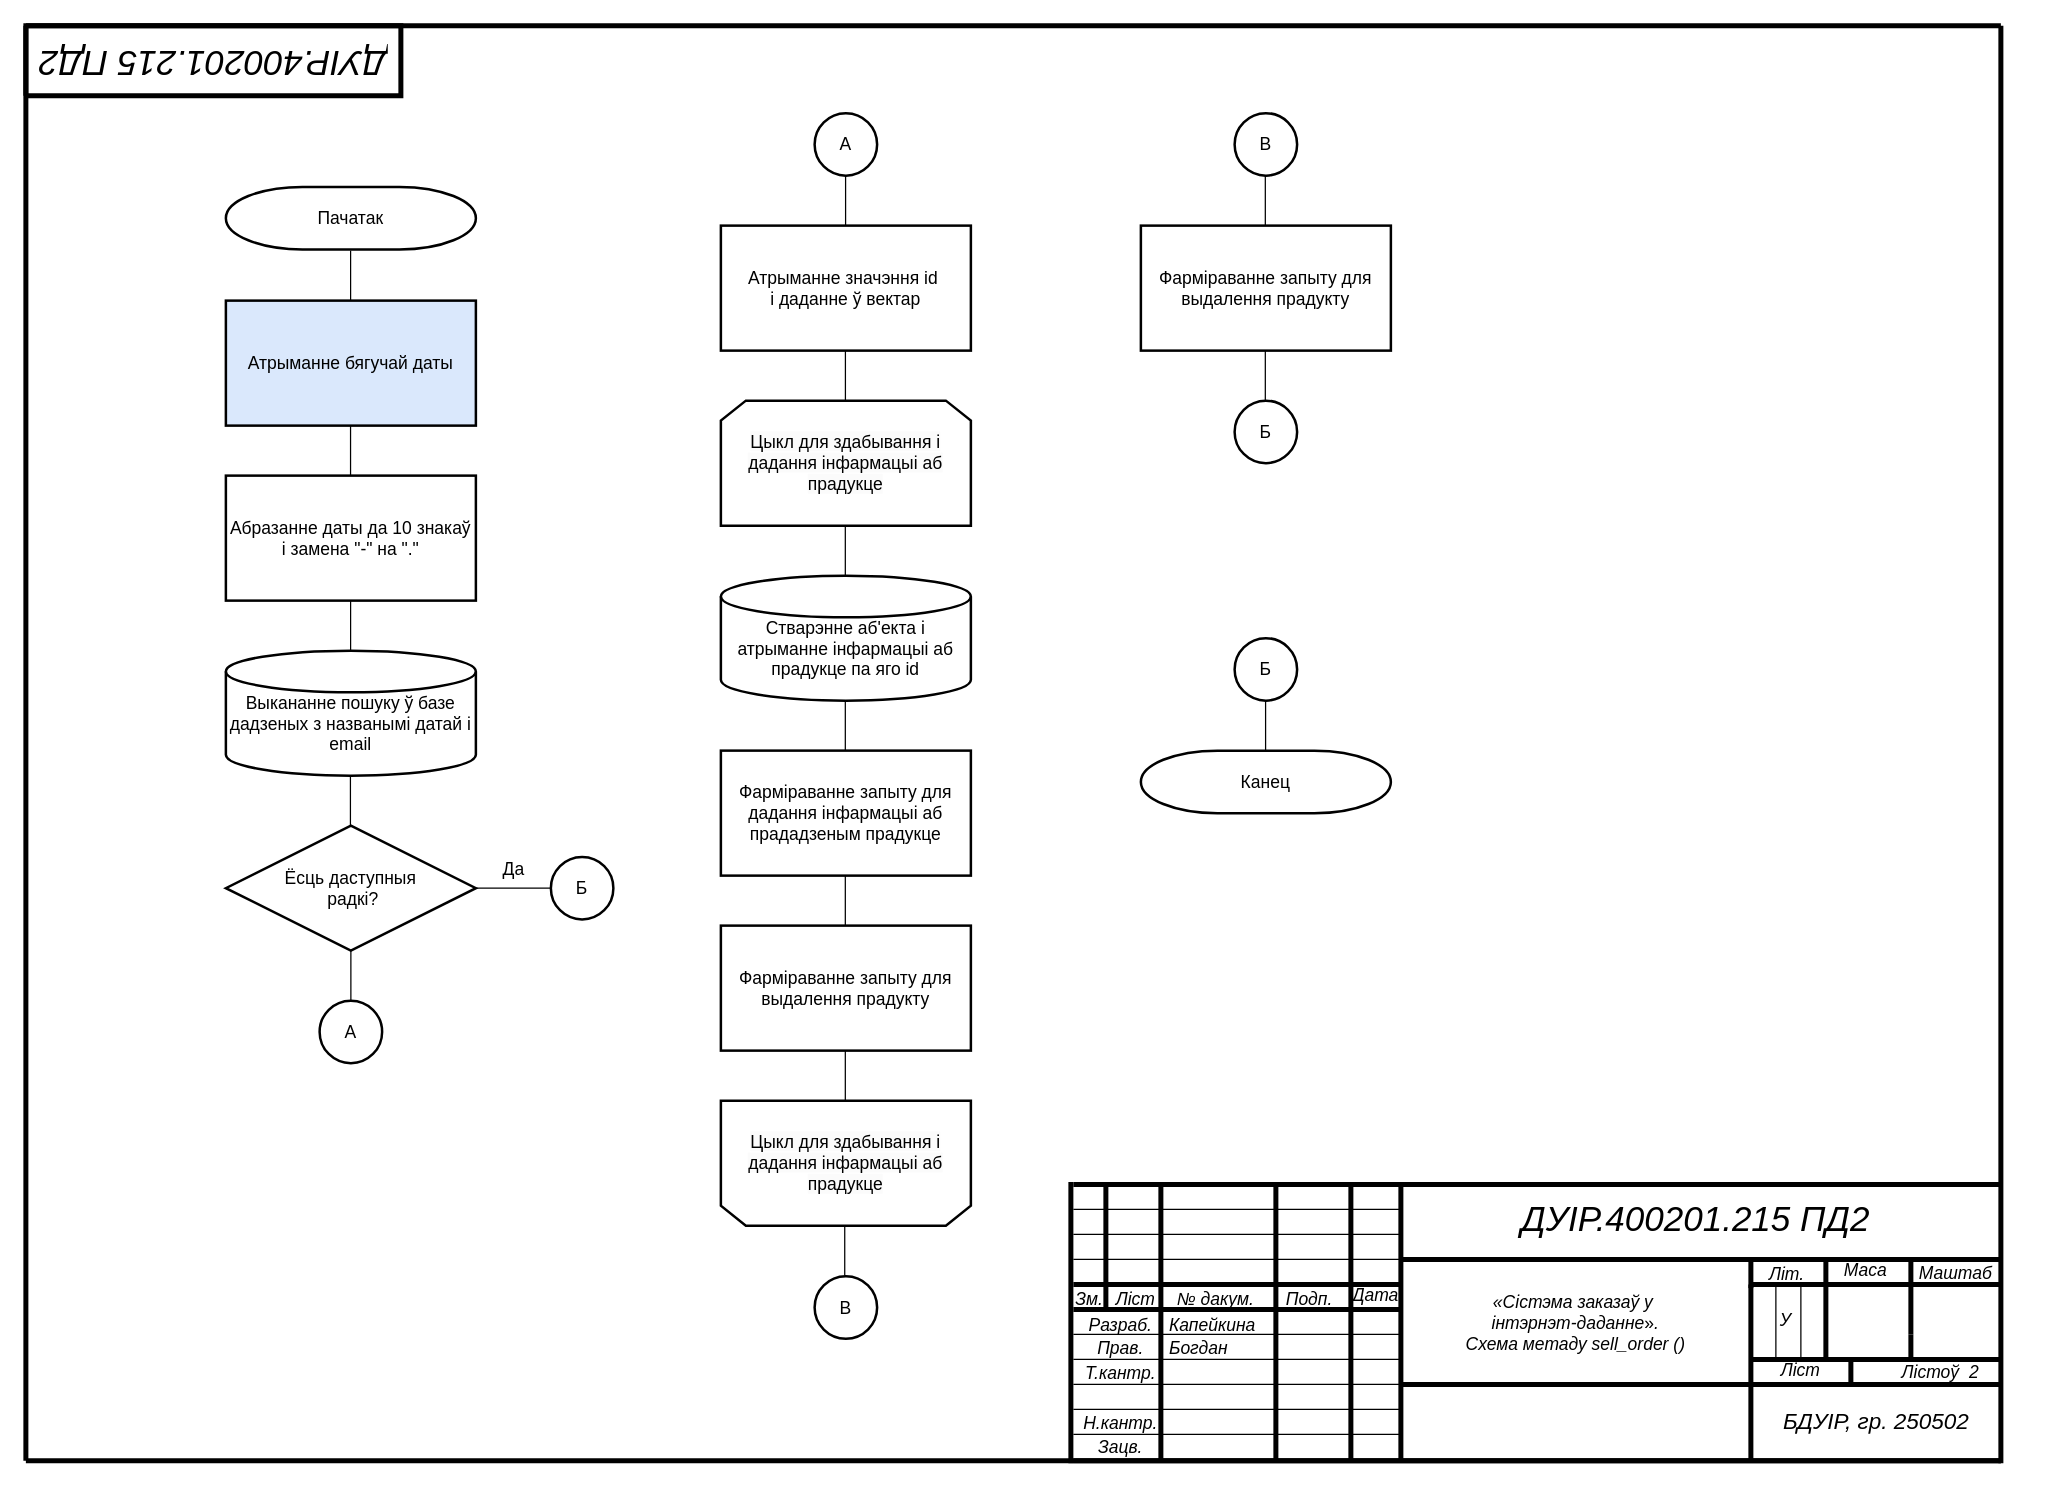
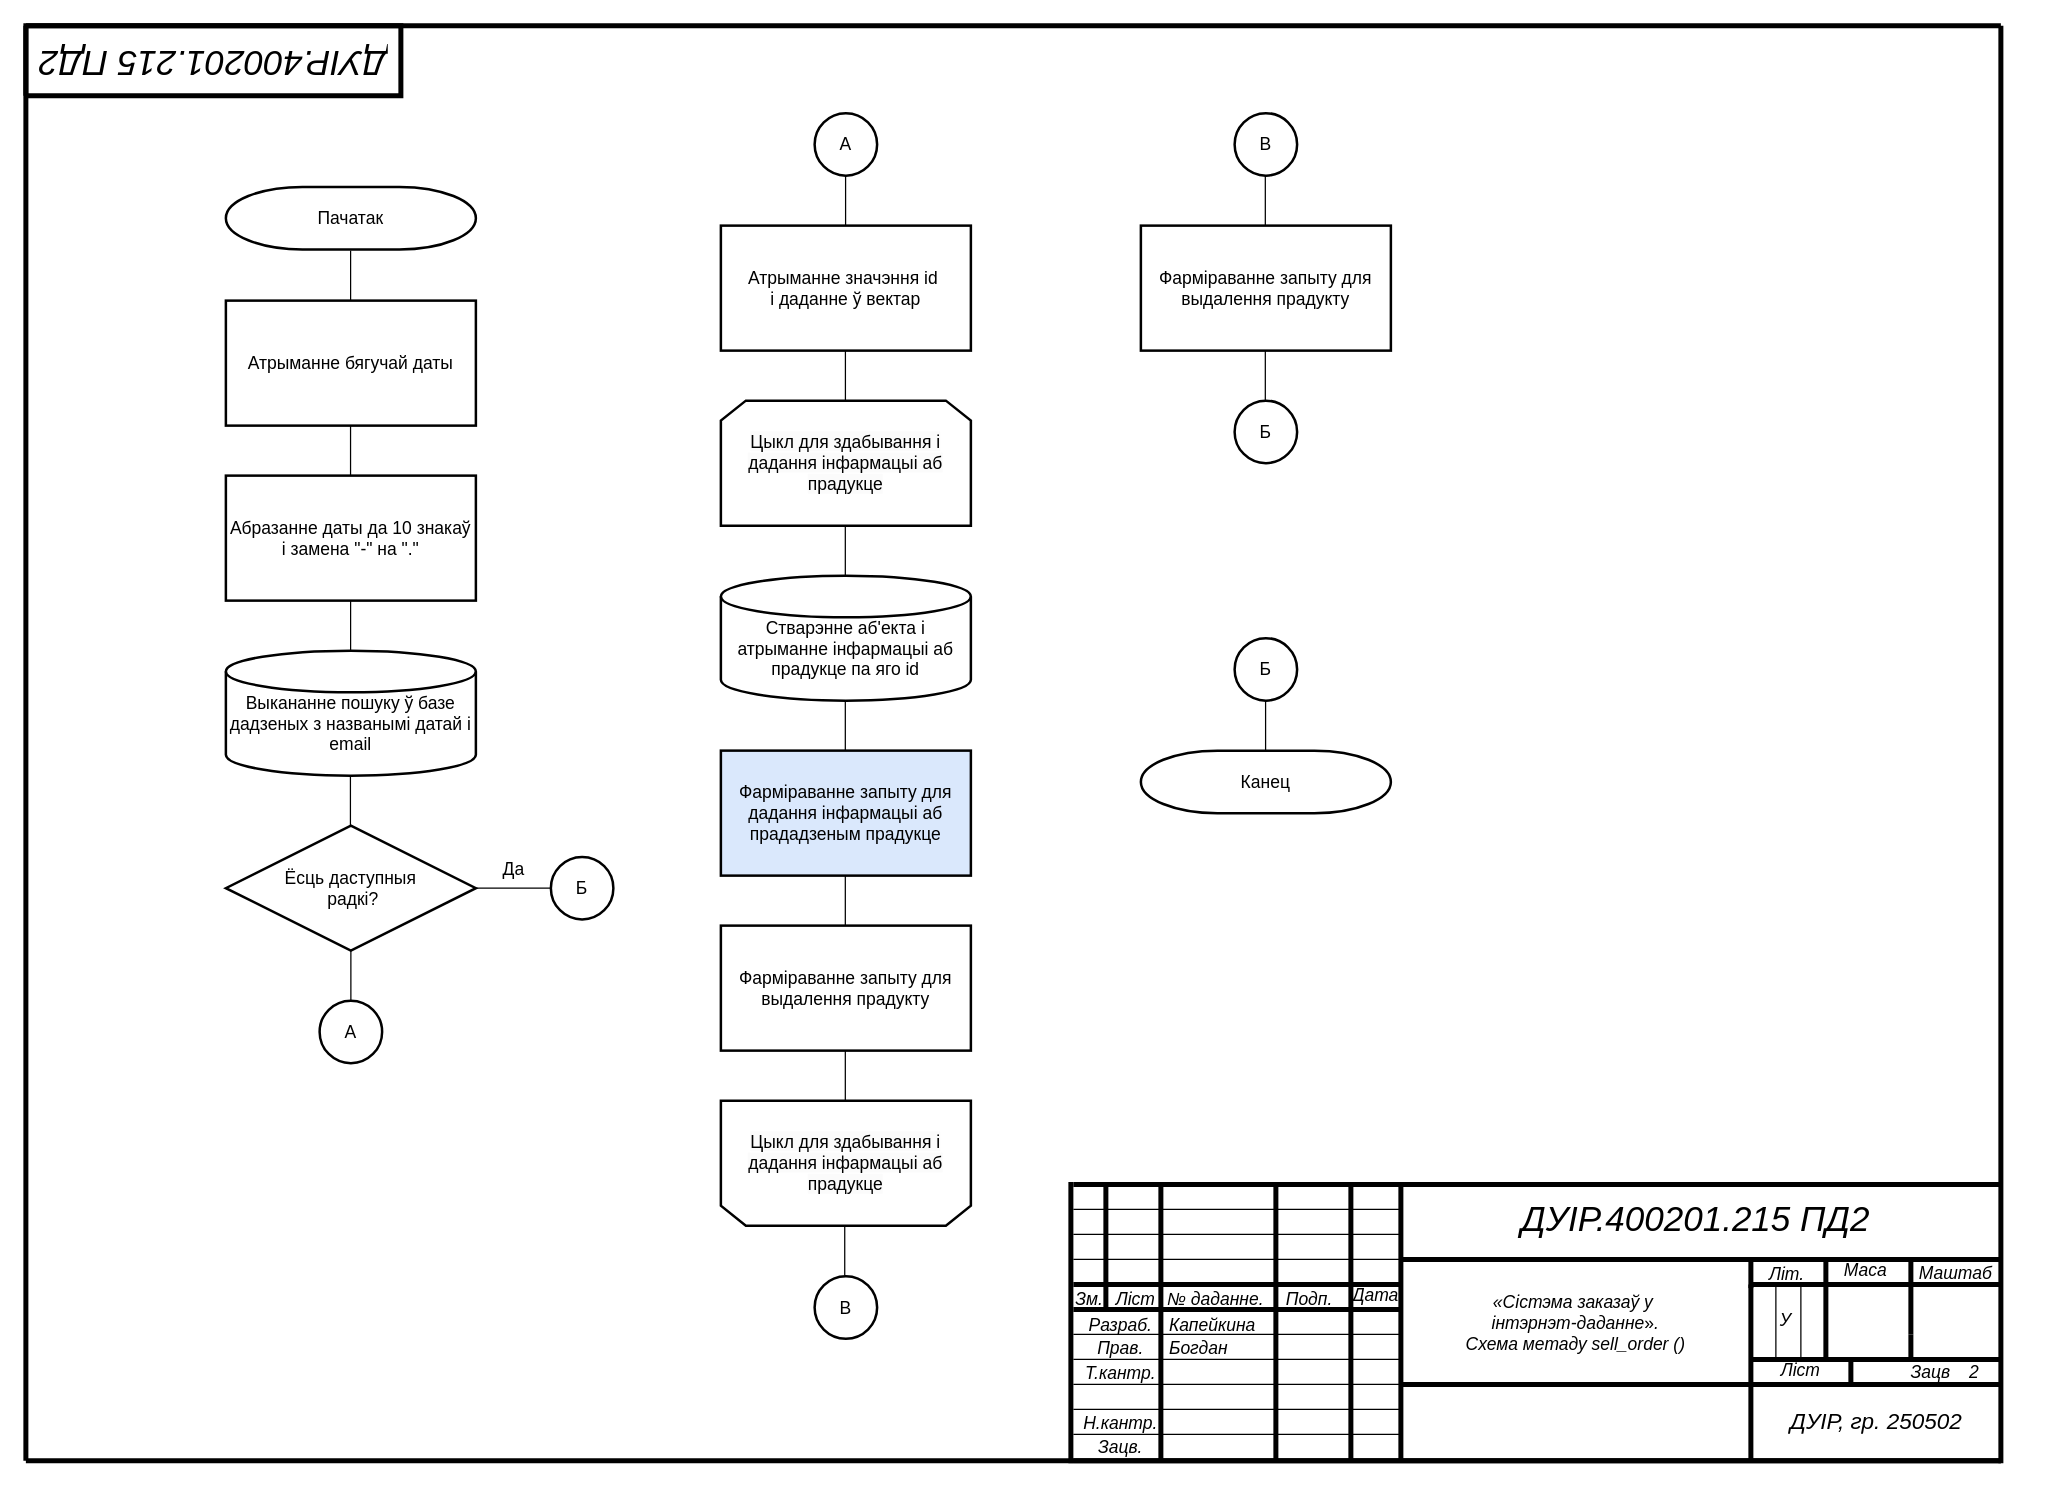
- <mxCell id="9" value="Атрыманне бягучай даты" style="rounded=1;whiteSpace=wrap;html=1;absoluteArcSize=1;arcSize=0;strokeWidth=2;fontSize=14;align=center;fontFamily=Arial;fillColor=#dae8fc;" parent="1" vertex="1"><mxGeometry x="180" y="240" width="200" height="100" as="geometry" /></mxCell>
+ <mxCell id="9" value="Атрыманне бягучай даты" style="rounded=1;whiteSpace=wrap;html=1;absoluteArcSize=1;arcSize=0;strokeWidth=2;fontSize=14;align=center;fontFamily=Arial;" parent="1" vertex="1"><mxGeometry x="180" y="240" width="200" height="100" as="geometry" /></mxCell>
- <mxCell id="23" value="Фарміраванне запыту для дадання інфармацыі аб прададзеным прадукце" style="rounded=1;whiteSpace=wrap;html=1;absoluteArcSize=1;arcSize=0;strokeWidth=2;fontSize=14;align=center;fontFamily=Arial;" parent="1" vertex="1"><mxGeometry x="576" y="600" width="200" height="100" as="geometry" /></mxCell>
+ <mxCell id="23" value="Фарміраванне запыту для дадання інфармацыі аб прададзеным прадукце" style="rounded=1;whiteSpace=wrap;html=1;absoluteArcSize=1;arcSize=0;strokeWidth=2;fontSize=14;align=center;fontFamily=Arial;fillColor=#dae8fc;" parent="1" vertex="1"><mxGeometry x="576" y="600" width="200" height="100" as="geometry" /></mxCell>
- <mxCell id="75" value="&lt;div style=&quot;font-size: 14px;&quot;&gt;&lt;font style=&quot;font-size: 14px; color: rgb(0, 0, 0); direction: ltr; letter-spacing: 0px; line-height: 120%; opacity: 1;&quot;&gt;&lt;i style=&quot;font-size: 14px;&quot;&gt;№ дакум.&lt;br style=&quot;font-size: 14px;&quot;&gt;&lt;/i&gt;&lt;/font&gt;&lt;/div&gt;" style="verticalAlign=middle;align=center;overflow=width;vsdxID=414;fillColor=none;gradientColor=none;shape=stencil(nZBLDoAgDERP0z3SIyjew0SURgSD+Lu9kMZoXLhwN9O+tukAlrNpJg1SzDH4QW/URgNYgZTkjA4UkwJUgGXng+6DX1zLfmoymdXo17xh5zmRJ6Q42BWCfc2oJfdAr+Yv+AP9Cb7OJ3H/2JG1HNGz/84klThPVCc=);strokeColor=none;strokeWidth=3;spacingTop=-2;spacingBottom=-2;spacingLeft=-2;spacingRight=-2;points=[];labelBackgroundColor=none;rounded=0;html=1;whiteSpace=wrap;fontFamily=Arial;fontSize=14;" parent="1" vertex="1"><mxGeometry x="920" y="1027" width="104" height="23" as="geometry" /></mxCell>
+ <mxCell id="75" value="&lt;div style=&quot;font-size: 14px;&quot;&gt;&lt;font style=&quot;font-size: 14px; color: rgb(0, 0, 0); direction: ltr; letter-spacing: 0px; line-height: 120%; opacity: 1;&quot;&gt;&lt;i style=&quot;font-size: 14px;&quot;&gt;№ даданне.&lt;br style=&quot;font-size: 14px;&quot;&gt;&lt;/i&gt;&lt;/font&gt;&lt;/div&gt;" style="verticalAlign=middle;align=center;overflow=width;vsdxID=414;fillColor=none;gradientColor=none;shape=stencil(nZBLDoAgDERP0z3SIyjew0SURgSD+Lu9kMZoXLhwN9O+tukAlrNpJg1SzDH4QW/URgNYgZTkjA4UkwJUgGXng+6DX1zLfmoymdXo17xh5zmRJ6Q42BWCfc2oJfdAr+Yv+AP9Cb7OJ3H/2JG1HNGz/84klThPVCc=);strokeColor=none;strokeWidth=3;spacingTop=-2;spacingBottom=-2;spacingLeft=-2;spacingRight=-2;points=[];labelBackgroundColor=none;rounded=0;html=1;whiteSpace=wrap;fontFamily=Arial;fontSize=14;" parent="1" vertex="1"><mxGeometry x="920" y="1027" width="104" height="23" as="geometry" /></mxCell>
- <mxCell id="85" value="&lt;div style=&quot;font-size: 14px;&quot;&gt;&lt;font style=&quot;font-size: 14px; color: rgb(0, 0, 0); direction: ltr; letter-spacing: 0px; line-height: 120%; opacity: 1;&quot;&gt;&lt;i style=&quot;font-size: 14px;&quot;&gt;Лістоў&lt;br style=&quot;font-size: 14px;&quot;&gt;&lt;/i&gt;&lt;/font&gt;&lt;/div&gt;" style="verticalAlign=middle;align=center;overflow=width;vsdxID=427;fillColor=none;gradientColor=none;shape=stencil(nZBLDoAgDERP0z3SIyjew0SURgSD+Lu9kMZoXLhwN9O+tukAlrNpJg1SzDH4QW/URgNYgZTkjA4UkwJUgGXng+6DX1zLfmoymdXo17xh5zmRJ6Q42BWCfc2oJfdAr+Yv+AP9Cb7OJ3H/2JG1HNGz/84klThPVCc=);strokeColor=none;strokeWidth=3;spacingTop=-2;spacingBottom=-2;spacingLeft=-2;spacingRight=-2;points=[];labelBackgroundColor=none;rounded=0;html=1;whiteSpace=wrap;fontFamily=Arial;fontSize=14;" parent="1" vertex="1"><mxGeometry x="1492" y="1085" width="104" height="23" as="geometry" /></mxCell>
+ <mxCell id="85" value="&lt;div style=&quot;font-size: 14px;&quot;&gt;&lt;font style=&quot;font-size: 14px; color: rgb(0, 0, 0); direction: ltr; letter-spacing: 0px; line-height: 120%; opacity: 1;&quot;&gt;&lt;i style=&quot;font-size: 14px;&quot;&gt;Зацв&lt;br style=&quot;font-size: 14px;&quot;&gt;&lt;/i&gt;&lt;/font&gt;&lt;/div&gt;" style="verticalAlign=middle;align=center;overflow=width;vsdxID=427;fillColor=none;gradientColor=none;shape=stencil(nZBLDoAgDERP0z3SIyjew0SURgSD+Lu9kMZoXLhwN9O+tukAlrNpJg1SzDH4QW/URgNYgZTkjA4UkwJUgGXng+6DX1zLfmoymdXo17xh5zmRJ6Q42BWCfc2oJfdAr+Yv+AP9Cb7OJ3H/2JG1HNGz/84klThPVCc=);strokeColor=none;strokeWidth=3;spacingTop=-2;spacingBottom=-2;spacingLeft=-2;spacingRight=-2;points=[];labelBackgroundColor=none;rounded=0;html=1;whiteSpace=wrap;fontFamily=Arial;fontSize=14;" parent="1" vertex="1"><mxGeometry x="1492" y="1085" width="104" height="23" as="geometry" /></mxCell>
- <mxCell id="89" value="&lt;div style=&quot;&quot;&gt;&lt;p style=&quot;text-align: center; margin: 0px; text-indent: 0px; vertical-align: middle; direction: ltr;&quot;&gt;&lt;font size=&quot;1&quot; style=&quot;color: rgb(0, 0, 0); direction: ltr; letter-spacing: 0px; line-height: 120%; opacity: 1;&quot;&gt;&lt;i style=&quot;font-size: 18px;&quot;&gt;БДУІР, гр. 250502&lt;/i&gt;&lt;/font&gt;&lt;font style=&quot;font-size: 14px; color: rgb(0, 0, 0); direction: ltr; letter-spacing: 0px; line-height: 120%; opacity: 1;&quot;&gt;&lt;i style=&quot;font-size: 14px;&quot;&gt;&lt;br style=&quot;font-size: 14px;&quot;&gt;&lt;/i&gt;&lt;/font&gt;&lt;/p&gt;&lt;/div&gt;" style="verticalAlign=middle;align=center;overflow=width;vsdxID=433;fillColor=none;gradientColor=none;shape=stencil(nZBLDoAgDERP0z3SIyjew0SURgSD+Lu9kMZoXLhwN9O+tukAlrNpJg1SzDH4QW/URgNYgZTkjA4UkwJUgGXng+6DX1zLfmoymdXo17xh5zmRJ6Q42BWCfc2oJfdAr+Yv+AP9Cb7OJ3H/2JG1HNGz/84klThPVCc=);strokeColor=none;points=[];labelBackgroundColor=none;rounded=0;html=1;whiteSpace=wrap;fontFamily=Arial;fontSize=14;" parent="1" vertex="1"><mxGeometry x="1401" y="1108" width="199" height="60" as="geometry" /></mxCell>
+ <mxCell id="89" value="&lt;div style=&quot;&quot;&gt;&lt;p style=&quot;text-align: center; margin: 0px; text-indent: 0px; vertical-align: middle; direction: ltr;&quot;&gt;&lt;font size=&quot;1&quot; style=&quot;color: rgb(0, 0, 0); direction: ltr; letter-spacing: 0px; line-height: 120%; opacity: 1;&quot;&gt;&lt;i style=&quot;font-size: 18px;&quot;&gt;ДУІР, гр. 250502&lt;/i&gt;&lt;/font&gt;&lt;font style=&quot;font-size: 14px; color: rgb(0, 0, 0); direction: ltr; letter-spacing: 0px; line-height: 120%; opacity: 1;&quot;&gt;&lt;i style=&quot;font-size: 14px;&quot;&gt;&lt;br style=&quot;font-size: 14px;&quot;&gt;&lt;/i&gt;&lt;/font&gt;&lt;/p&gt;&lt;/div&gt;" style="verticalAlign=middle;align=center;overflow=width;vsdxID=433;fillColor=none;gradientColor=none;shape=stencil(nZBLDoAgDERP0z3SIyjew0SURgSD+Lu9kMZoXLhwN9O+tukAlrNpJg1SzDH4QW/URgNYgZTkjA4UkwJUgGXng+6DX1zLfmoymdXo17xh5zmRJ6Q42BWCfc2oJfdAr+Yv+AP9Cb7OJ3H/2JG1HNGz/84klThPVCc=);strokeColor=none;points=[];labelBackgroundColor=none;rounded=0;html=1;whiteSpace=wrap;fontFamily=Arial;fontSize=14;" parent="1" vertex="1"><mxGeometry x="1401" y="1108" width="199" height="60" as="geometry" /></mxCell>
